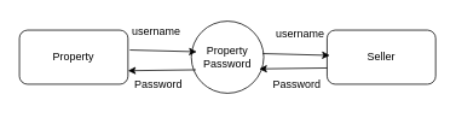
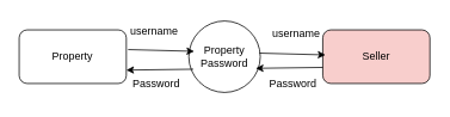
- <mxCell id="4" value="Seller" style="rounded=1;whiteSpace=wrap;html=1;" parent="1" vertex="1"><mxGeometry x="360" y="33" width="120" height="60" as="geometry" /></mxCell>
+ <mxCell id="4" value="Seller" style="rounded=1;whiteSpace=wrap;html=1;fillColor=#f8cecc;" parent="1" vertex="1"><mxGeometry x="360" y="33" width="120" height="60" as="geometry" /></mxCell>
